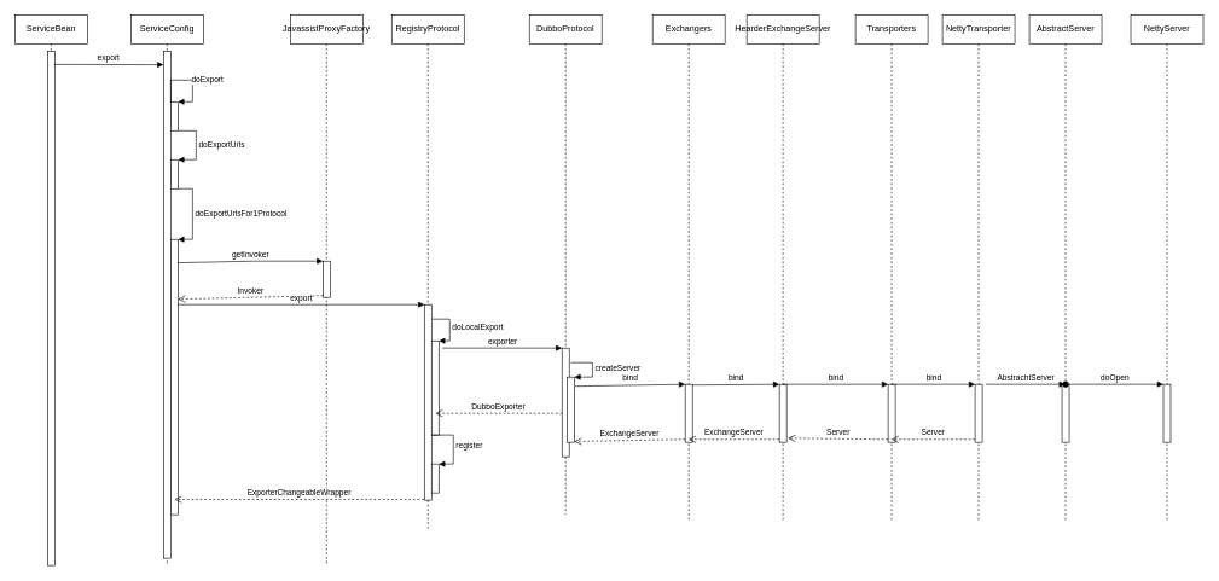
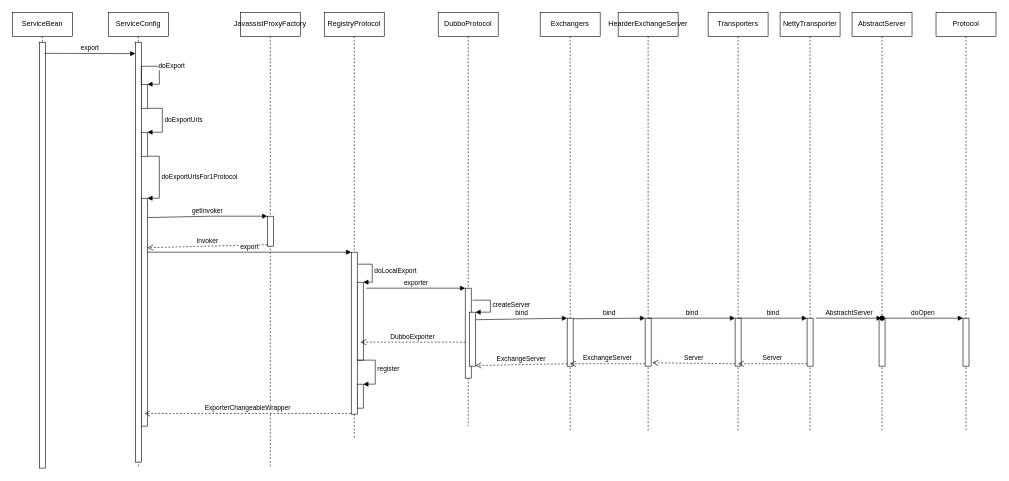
- <mxCell id="41" value="NettyServer" style="shape=umlLifeline;perimeter=lifelinePerimeter;whiteSpace=wrap;html=1;container=1;collapsible=0;recursiveResize=0;outlineConnect=0;" vertex="1" parent="1"><mxGeometry x="1560" y="20" width="100" height="700" as="geometry" /></mxCell>
+ <mxCell id="41" value="Protocol" style="shape=umlLifeline;perimeter=lifelinePerimeter;whiteSpace=wrap;html=1;container=1;collapsible=0;recursiveResize=0;outlineConnect=0;" vertex="1" parent="1"><mxGeometry x="1560" y="20" width="100" height="700" as="geometry" /></mxCell>
